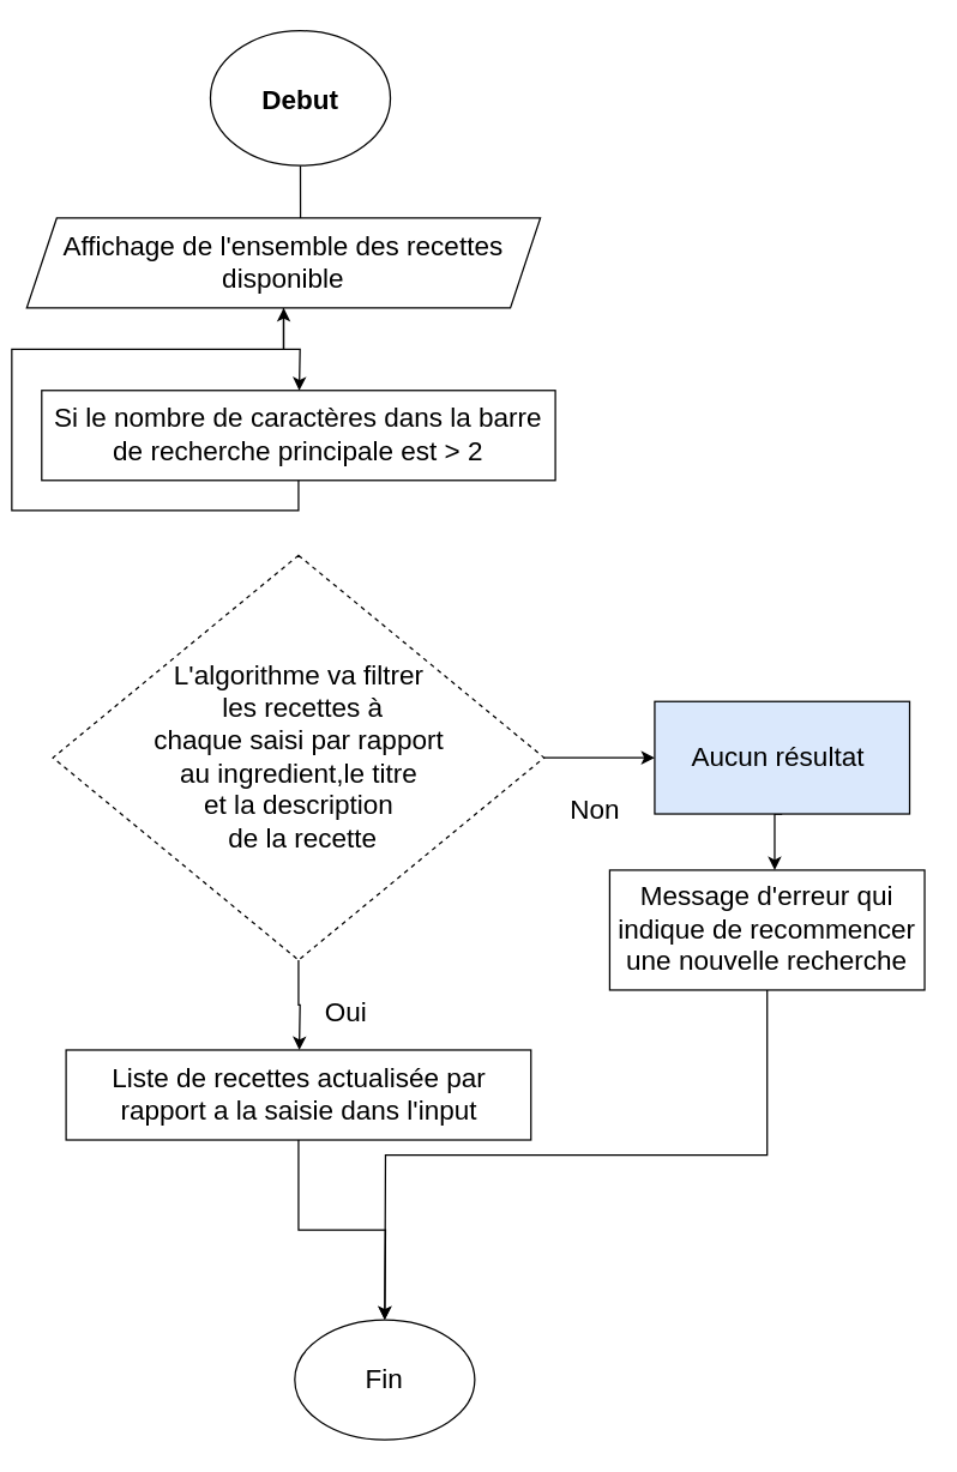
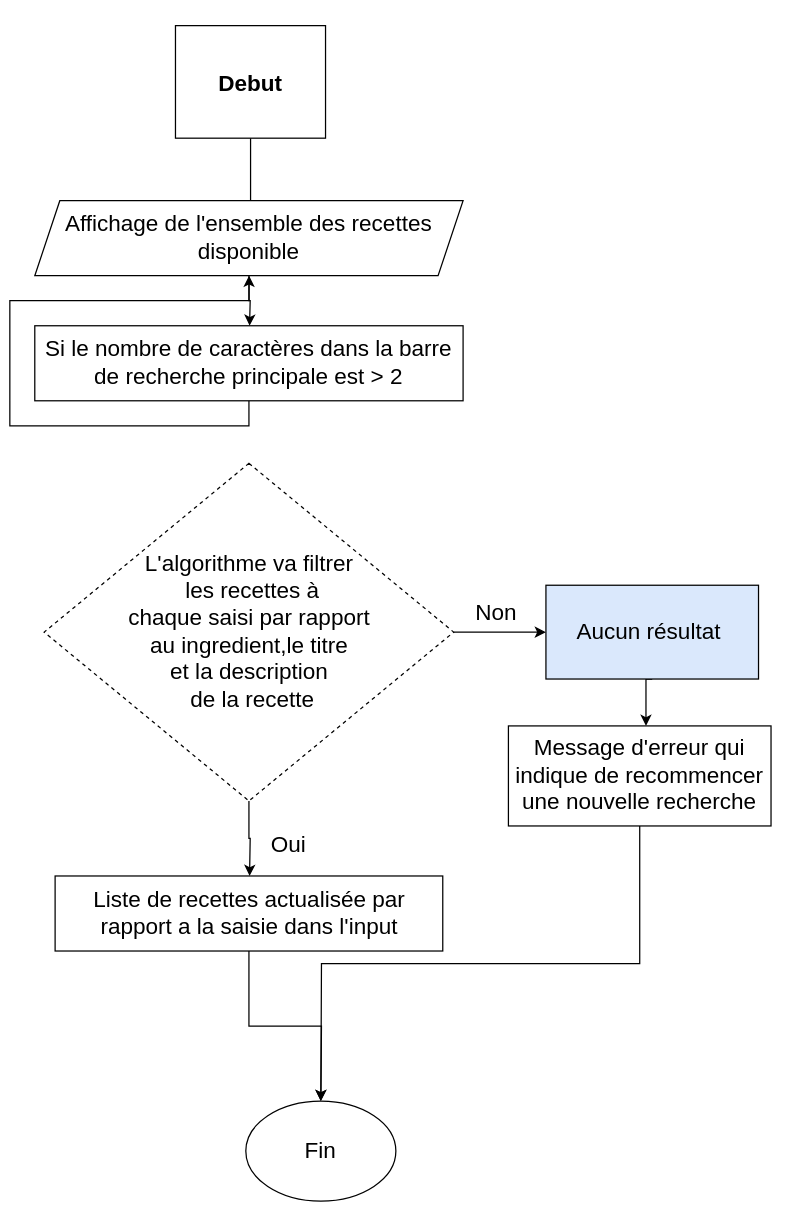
- <mxCell id="3" value="&lt;h1&gt;&lt;font style=&quot;font-size: 18px&quot;&gt;Debut&lt;/font&gt;&lt;/h1&gt;" style="ellipse;whiteSpace=wrap;html=1;" vertex="1" parent="1"><mxGeometry x="132.75" y="20" width="120" height="90" as="geometry" /></mxCell>
+ <mxCell id="3" value="&lt;h1&gt;&lt;font style=&quot;font-size: 18px&quot;&gt;Debut&lt;/font&gt;&lt;/h1&gt;" style="whiteSpace=wrap;html=1;rounded=0;" vertex="1" parent="1"><mxGeometry x="132.75" y="20" width="120" height="90" as="geometry" /></mxCell>
- <mxCell id="7" value="Affichage de l'ensemble des recettes disponible" style="shape=parallelogram;perimeter=parallelogramPerimeter;whiteSpace=wrap;html=1;fixedSize=1;fontSize=18;" vertex="1" parent="1"><mxGeometry x="10.25" y="145" width="342.5" height="60" as="geometry" /></mxCell>
+ <mxCell id="7" value="Affichage de l'ensemble des recettes disponible" style="shape=parallelogram;perimeter=parallelogramPerimeter;whiteSpace=wrap;html=1;fixedSize=1;fontSize=18;" vertex="1" parent="1"><mxGeometry x="20.25" y="160" width="342.5" height="60" as="geometry" /></mxCell>
- <mxCell id="11" value="Non&lt;br&gt;" style="text;html=1;align=center;verticalAlign=middle;resizable=0;points=[];autosize=1;strokeColor=none;fillColor=none;fontSize=18;" vertex="1" parent="1"><mxGeometry x="364" y="525" width="50" height="30" as="geometry" /></mxCell>
+ <mxCell id="11" value="Non&lt;br&gt;" style="text;html=1;align=center;verticalAlign=middle;resizable=0;points=[];autosize=1;strokeColor=none;fillColor=none;fontSize=18;" vertex="1" parent="1"><mxGeometry x="364" y="475" width="50" height="30" as="geometry" /></mxCell>
